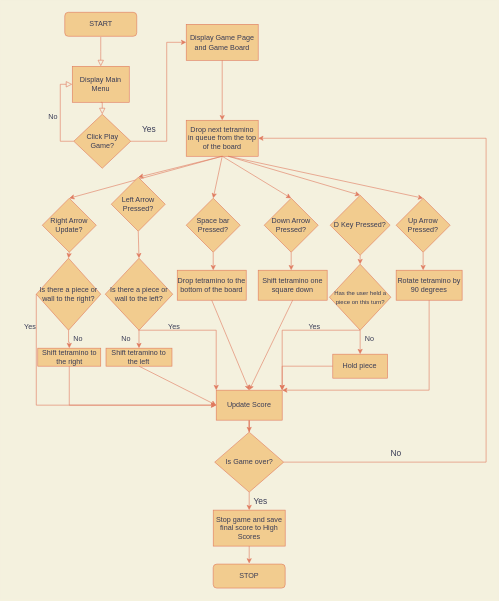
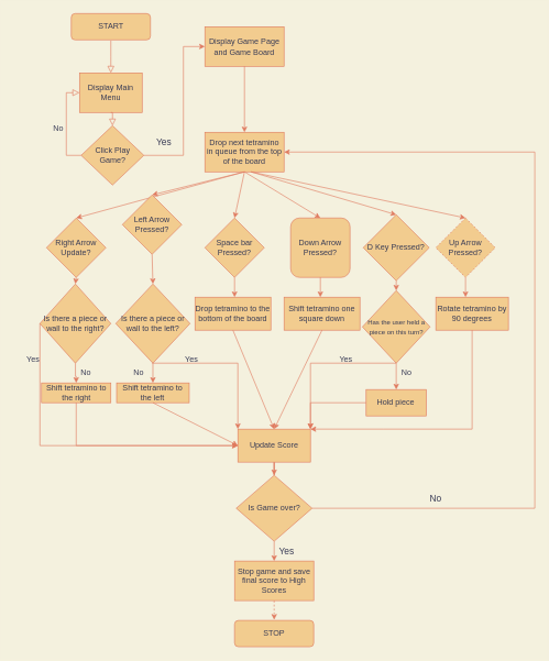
- <mxCell id="19" value="Down Arrow Pressed?" style="rhombus;whiteSpace=wrap;html=1;fillColor=#F2CC8F;strokeColor=#E07A5F;fontColor=#393C56;" vertex="1" parent="1"><mxGeometry x="440" y="330" width="90" height="90" as="geometry" /></mxCell>
+ <mxCell id="19" value="Down Arrow Pressed?" style="whiteSpace=wrap;html=1;fillColor=#F2CC8F;strokeColor=#E07A5F;fontColor=#393C56;rounded=1;" vertex="1" parent="1"><mxGeometry x="440" y="330" width="90" height="90" as="geometry" /></mxCell>
- <mxCell id="21" value="Up Arrow Pressed?" style="rhombus;whiteSpace=wrap;html=1;fillColor=#F2CC8F;strokeColor=#E07A5F;fontColor=#393C56;" vertex="1" parent="1"><mxGeometry x="660" y="330" width="90" height="90" as="geometry" /></mxCell>
+ <mxCell id="21" value="Up Arrow Pressed?" style="rhombus;whiteSpace=wrap;html=1;fillColor=#F2CC8F;strokeColor=#E07A5F;fontColor=#393C56;dashed=1;" vertex="1" parent="1"><mxGeometry x="660" y="330" width="90" height="90" as="geometry" /></mxCell>
- <mxCell id="69" value="" style="endArrow=classic;html=1;rounded=0;fontSize=12;exitX=0.5;exitY=1;exitDx=0;exitDy=0;entryX=0.5;entryY=0;entryDx=0;entryDy=0;labelBackgroundColor=#F4F1DE;strokeColor=#E07A5F;fontColor=#393C56;" edge="1" parent="1" source="62" target="68"><mxGeometry width="50" height="50" relative="1" as="geometry"><mxPoint x="410" y="830" as="sourcePoint" /><mxPoint x="730" y="980" as="targetPoint" /><Array as="points" /></mxGeometry></mxCell>
+ <mxCell id="69" value="" style="endArrow=classic;html=1;rounded=0;fontSize=12;exitX=0.5;exitY=1;exitDx=0;exitDy=0;entryX=0.5;entryY=0;entryDx=0;entryDy=0;labelBackgroundColor=#F4F1DE;strokeColor=#E07A5F;fontColor=#393C56;dashed=1;" edge="1" parent="1" source="62" target="68"><mxGeometry width="50" height="50" relative="1" as="geometry"><mxPoint x="410" y="830" as="sourcePoint" /><mxPoint x="730" y="980" as="targetPoint" /><Array as="points" /></mxGeometry></mxCell>
